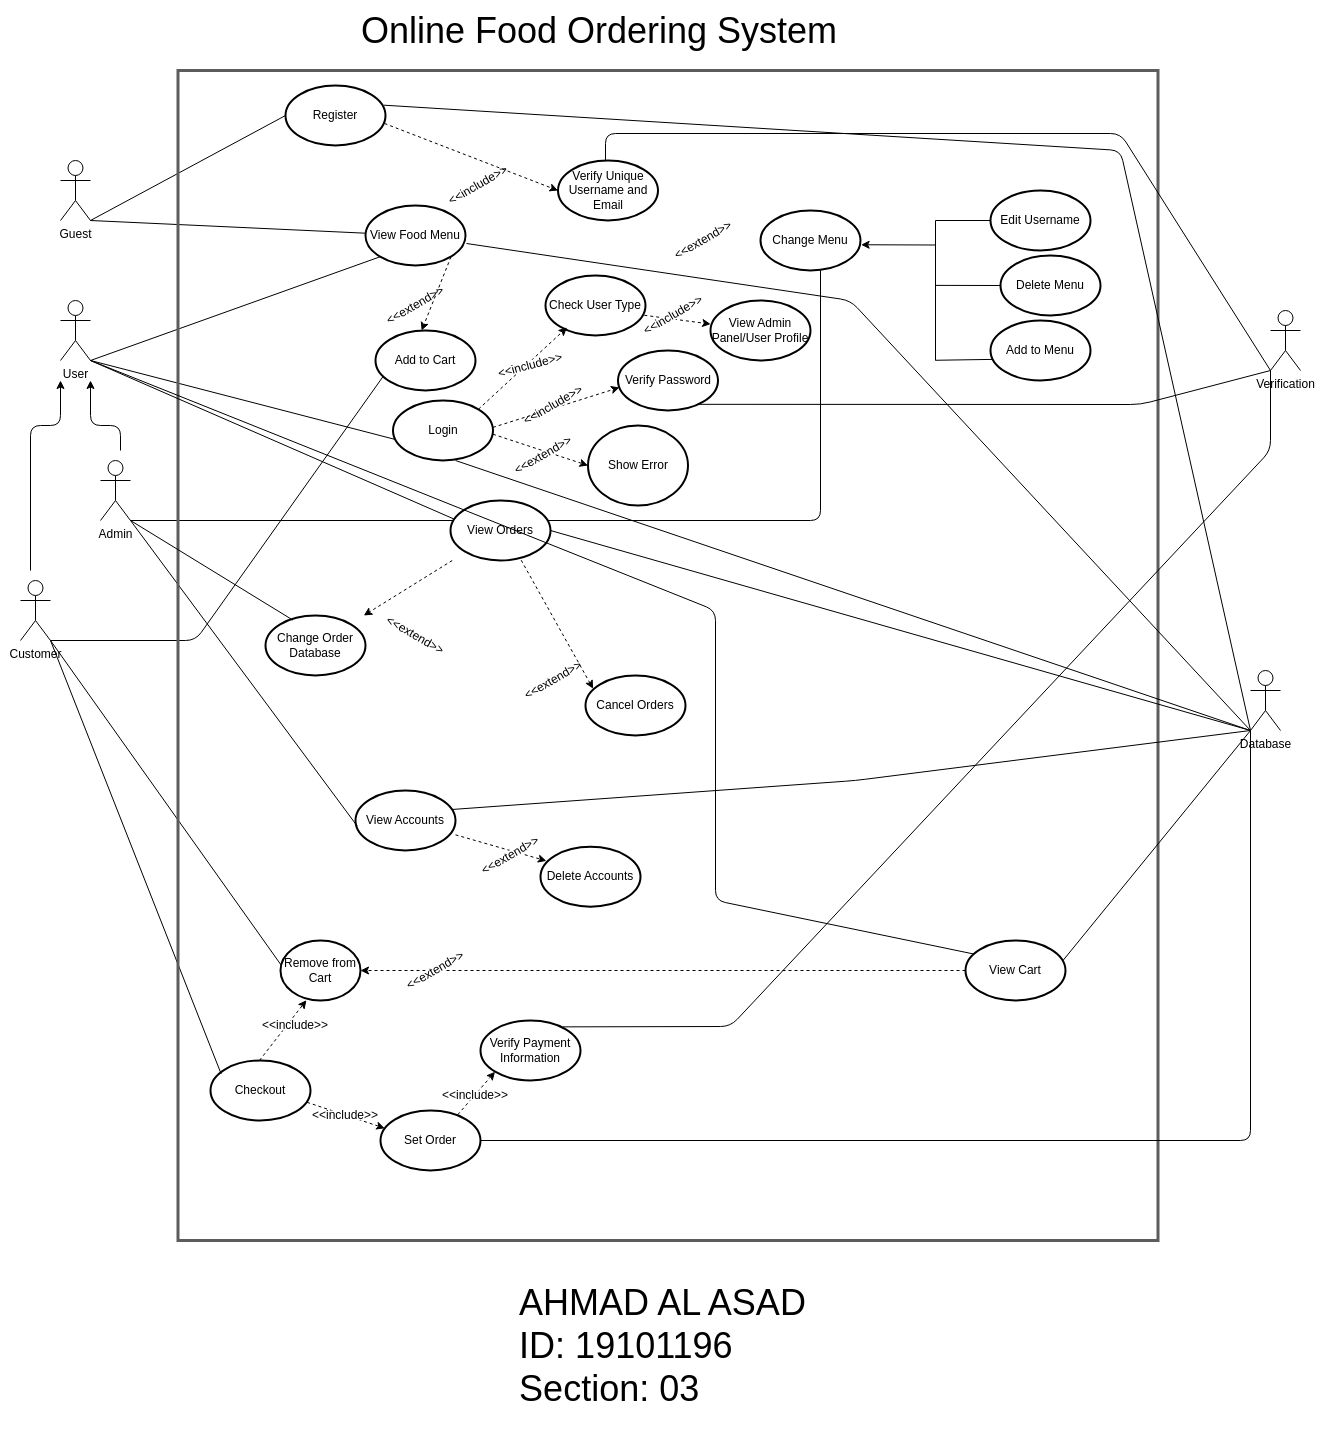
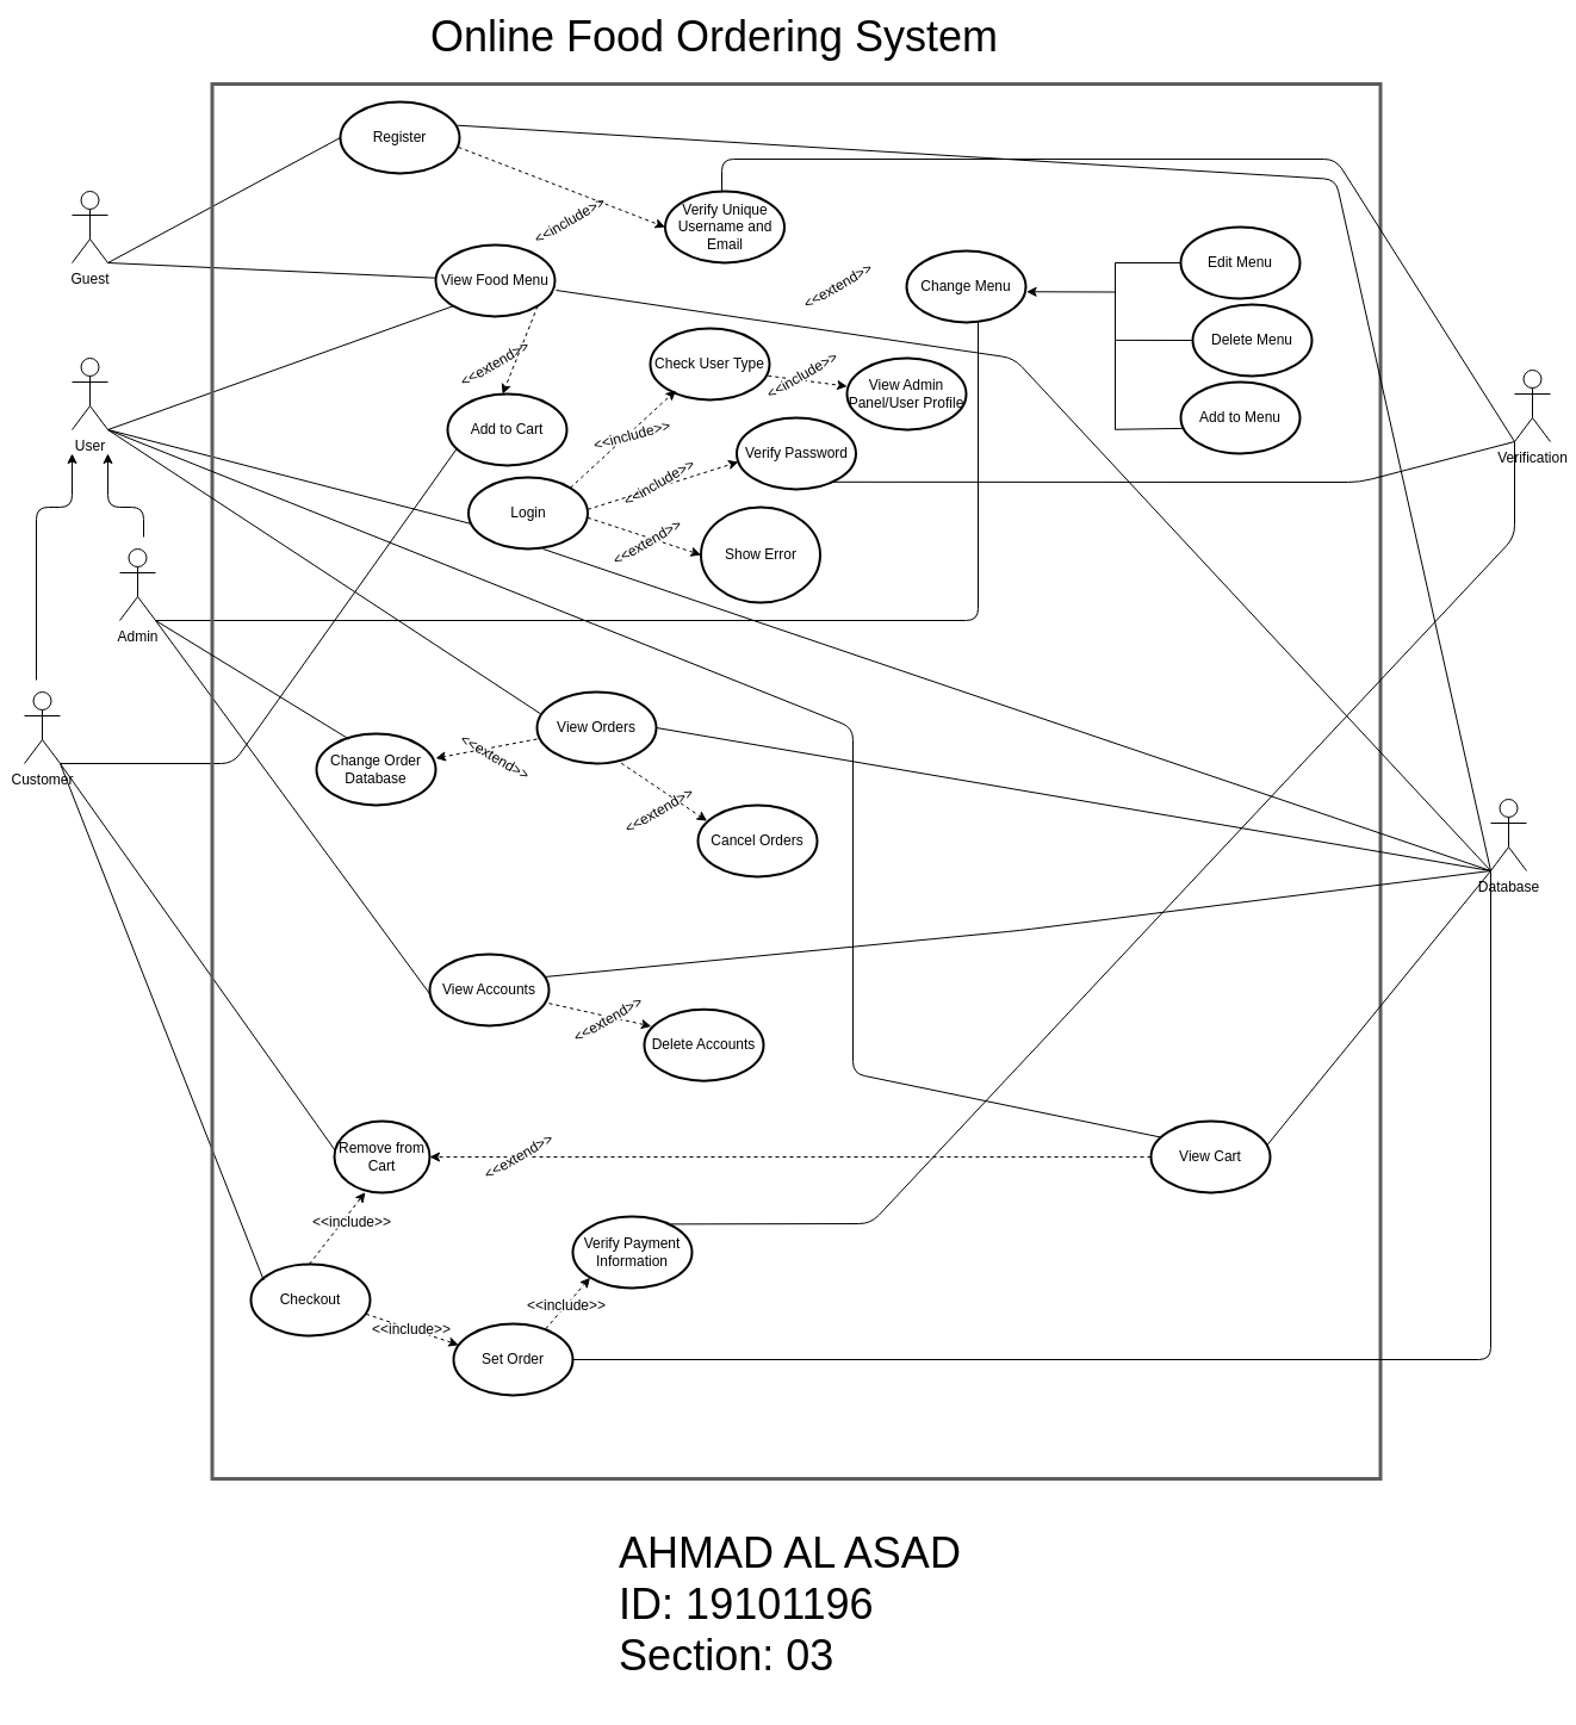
- <mxCell id="42" value="Edit Username" style="strokeWidth=2;html=1;shape=mxgraph.flowchart.start_1;whiteSpace=wrap;" parent="1" vertex="1"><mxGeometry x="990" y="190" width="100" height="60" as="geometry" /></mxCell>
+ <mxCell id="42" value="Edit Menu" style="strokeWidth=2;html=1;shape=mxgraph.flowchart.start_1;whiteSpace=wrap;" parent="1" vertex="1"><mxGeometry x="990" y="190" width="100" height="60" as="geometry" /></mxCell>
- <mxCell id="52" value="View Orders" style="strokeWidth=2;html=1;shape=mxgraph.flowchart.start_1;whiteSpace=wrap;" parent="1" vertex="1"><mxGeometry x="450" y="500" width="100" height="60" as="geometry" /></mxCell>
+ <mxCell id="52" value="View Orders" style="strokeWidth=2;html=1;shape=mxgraph.flowchart.start_1;whiteSpace=wrap;" parent="1" vertex="1"><mxGeometry x="450" y="580" width="100" height="60" as="geometry" /></mxCell>
- <mxCell id="35" value="View Accounts" style="strokeWidth=2;html=1;shape=mxgraph.flowchart.start_1;whiteSpace=wrap;" parent="1" vertex="1"><mxGeometry x="355" y="790" width="100" height="60" as="geometry" /></mxCell>
+ <mxCell id="35" value="View Accounts" style="strokeWidth=2;html=1;shape=mxgraph.flowchart.start_1;whiteSpace=wrap;" parent="1" vertex="1"><mxGeometry x="360" y="800" width="100" height="60" as="geometry" /></mxCell>
